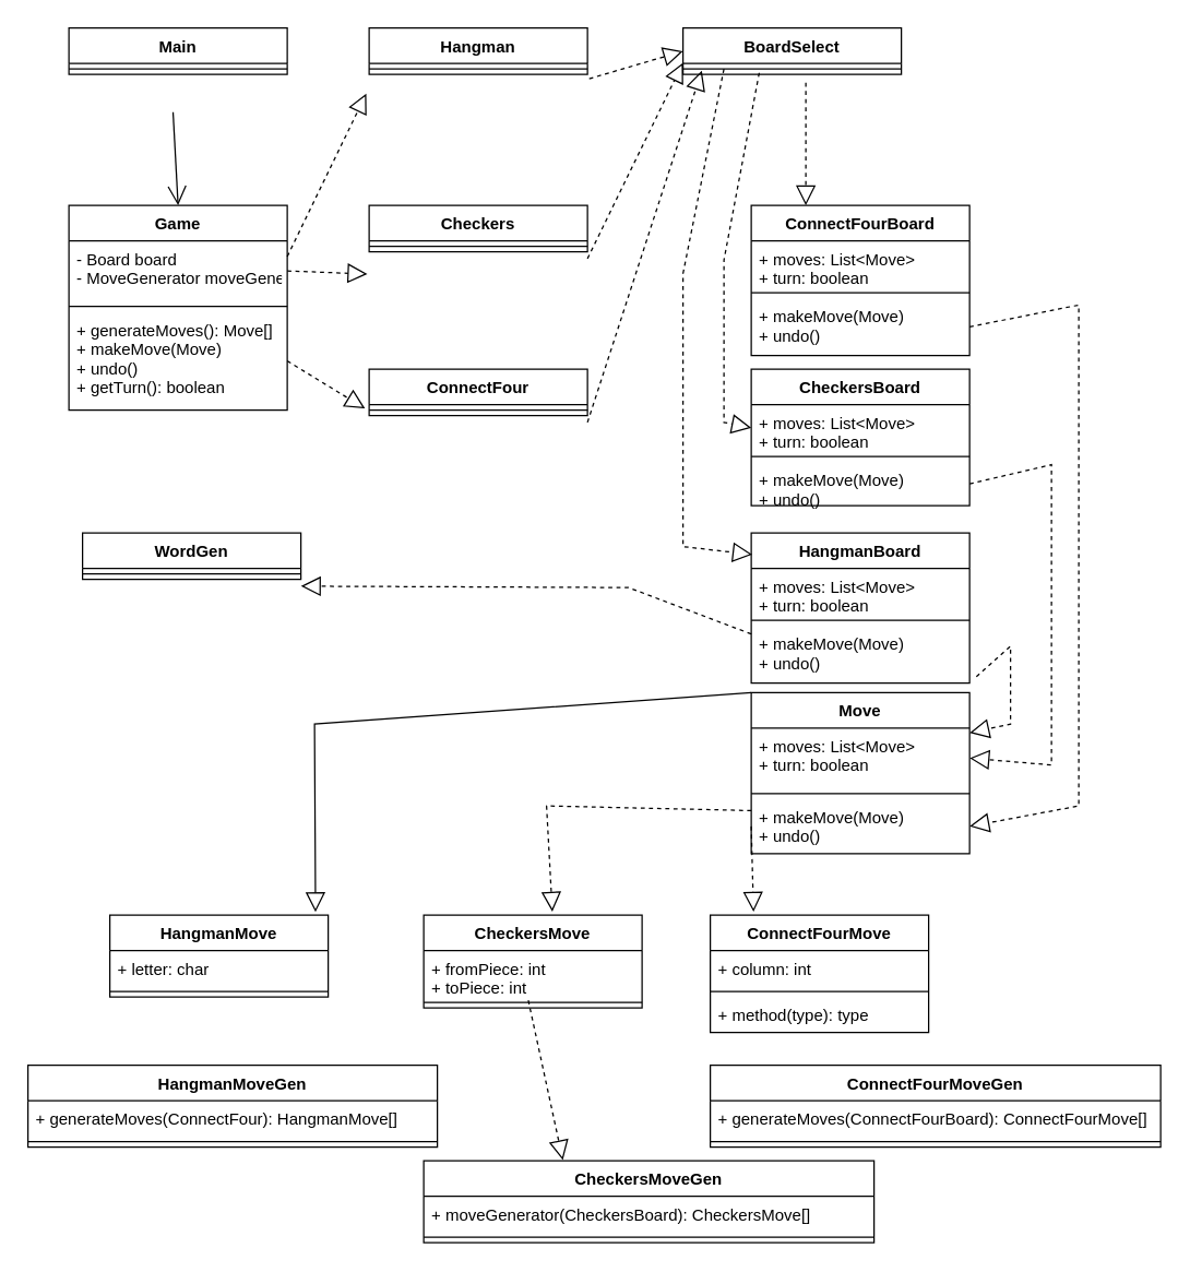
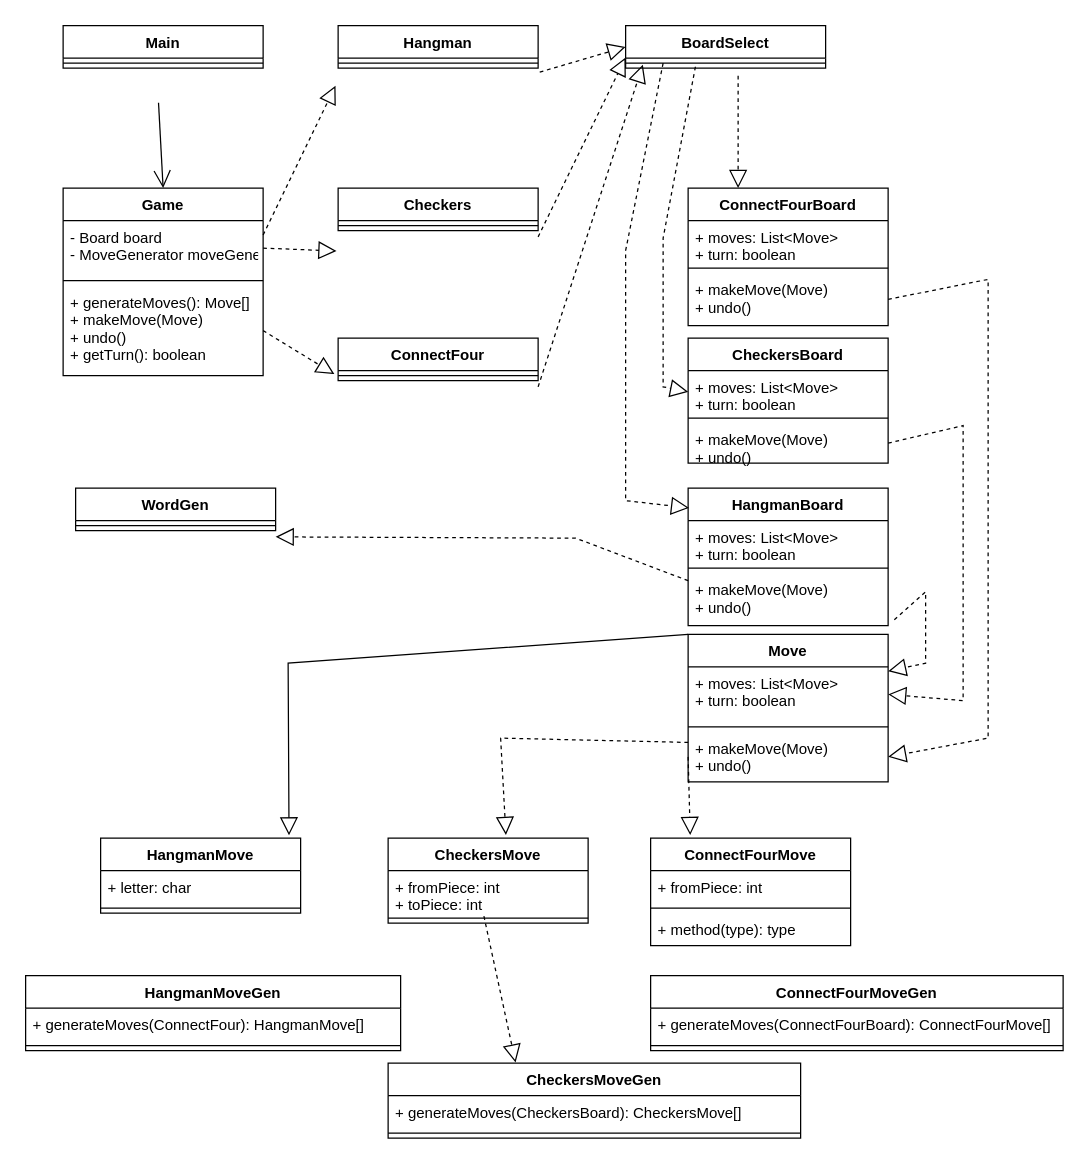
- <mxCell id="52" value="+ column: int" style="text;strokeColor=none;fillColor=none;align=left;verticalAlign=top;spacingLeft=4;spacingRight=4;overflow=hidden;rotatable=0;points=[[0,0.5],[1,0.5]];portConstraint=eastwest;" vertex="1" parent="51"><mxGeometry y="26" width="160" height="26" as="geometry" /></mxCell>
+ <mxCell id="52" value="+ fromPiece: int" style="text;strokeColor=none;fillColor=none;align=left;verticalAlign=top;spacingLeft=4;spacingRight=4;overflow=hidden;rotatable=0;points=[[0,0.5],[1,0.5]];portConstraint=eastwest;" vertex="1" parent="51"><mxGeometry y="26" width="160" height="26" as="geometry" /></mxCell>
- <mxCell id="49" value="+ moveGenerator(CheckersBoard): CheckersMove[]" style="text;strokeColor=none;fillColor=none;align=left;verticalAlign=top;spacingLeft=4;spacingRight=4;overflow=hidden;rotatable=0;points=[[0,0.5],[1,0.5]];portConstraint=eastwest;" vertex="1" parent="48"><mxGeometry y="26" width="330" height="26" as="geometry" /></mxCell>
+ <mxCell id="49" value="+ generateMoves(CheckersBoard): CheckersMove[]" style="text;strokeColor=none;fillColor=none;align=left;verticalAlign=top;spacingLeft=4;spacingRight=4;overflow=hidden;rotatable=0;points=[[0,0.5],[1,0.5]];portConstraint=eastwest;" vertex="1" parent="48"><mxGeometry y="26" width="330" height="26" as="geometry" /></mxCell>
